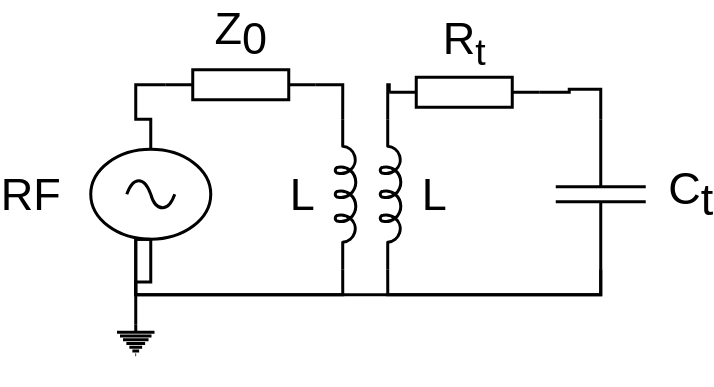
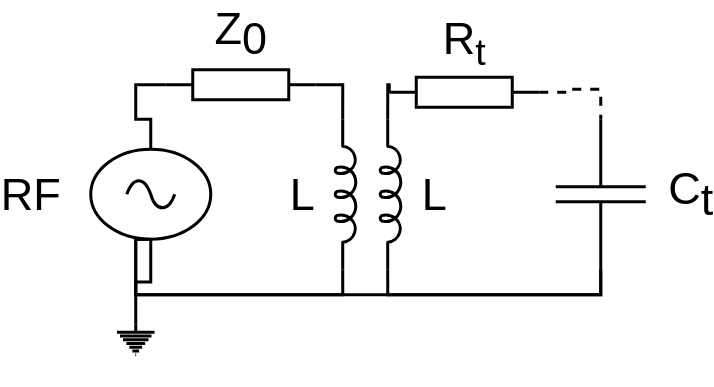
- <mxCell id="11" style="edgeStyle=orthogonalEdgeStyle;rounded=0;orthogonalLoop=1;jettySize=auto;html=1;exitX=1;exitY=0.5;exitDx=0;exitDy=0;exitPerimeter=0;entryX=0;entryY=0.5;entryDx=0;entryDy=0;entryPerimeter=0;strokeWidth=2;endArrow=none;endFill=0;" parent="1" source="12" target="14" edge="1"><mxGeometry relative="1" as="geometry" /></mxCell>
+ <mxCell id="11" style="edgeStyle=orthogonalEdgeStyle;rounded=0;orthogonalLoop=1;jettySize=auto;html=1;exitX=1;exitY=0.5;exitDx=0;exitDy=0;exitPerimeter=0;entryX=0;entryY=0.5;entryDx=0;entryDy=0;entryPerimeter=0;strokeWidth=2;endArrow=none;endFill=0;dashed=1;" parent="1" source="12" target="14" edge="1"><mxGeometry relative="1" as="geometry" /></mxCell>
